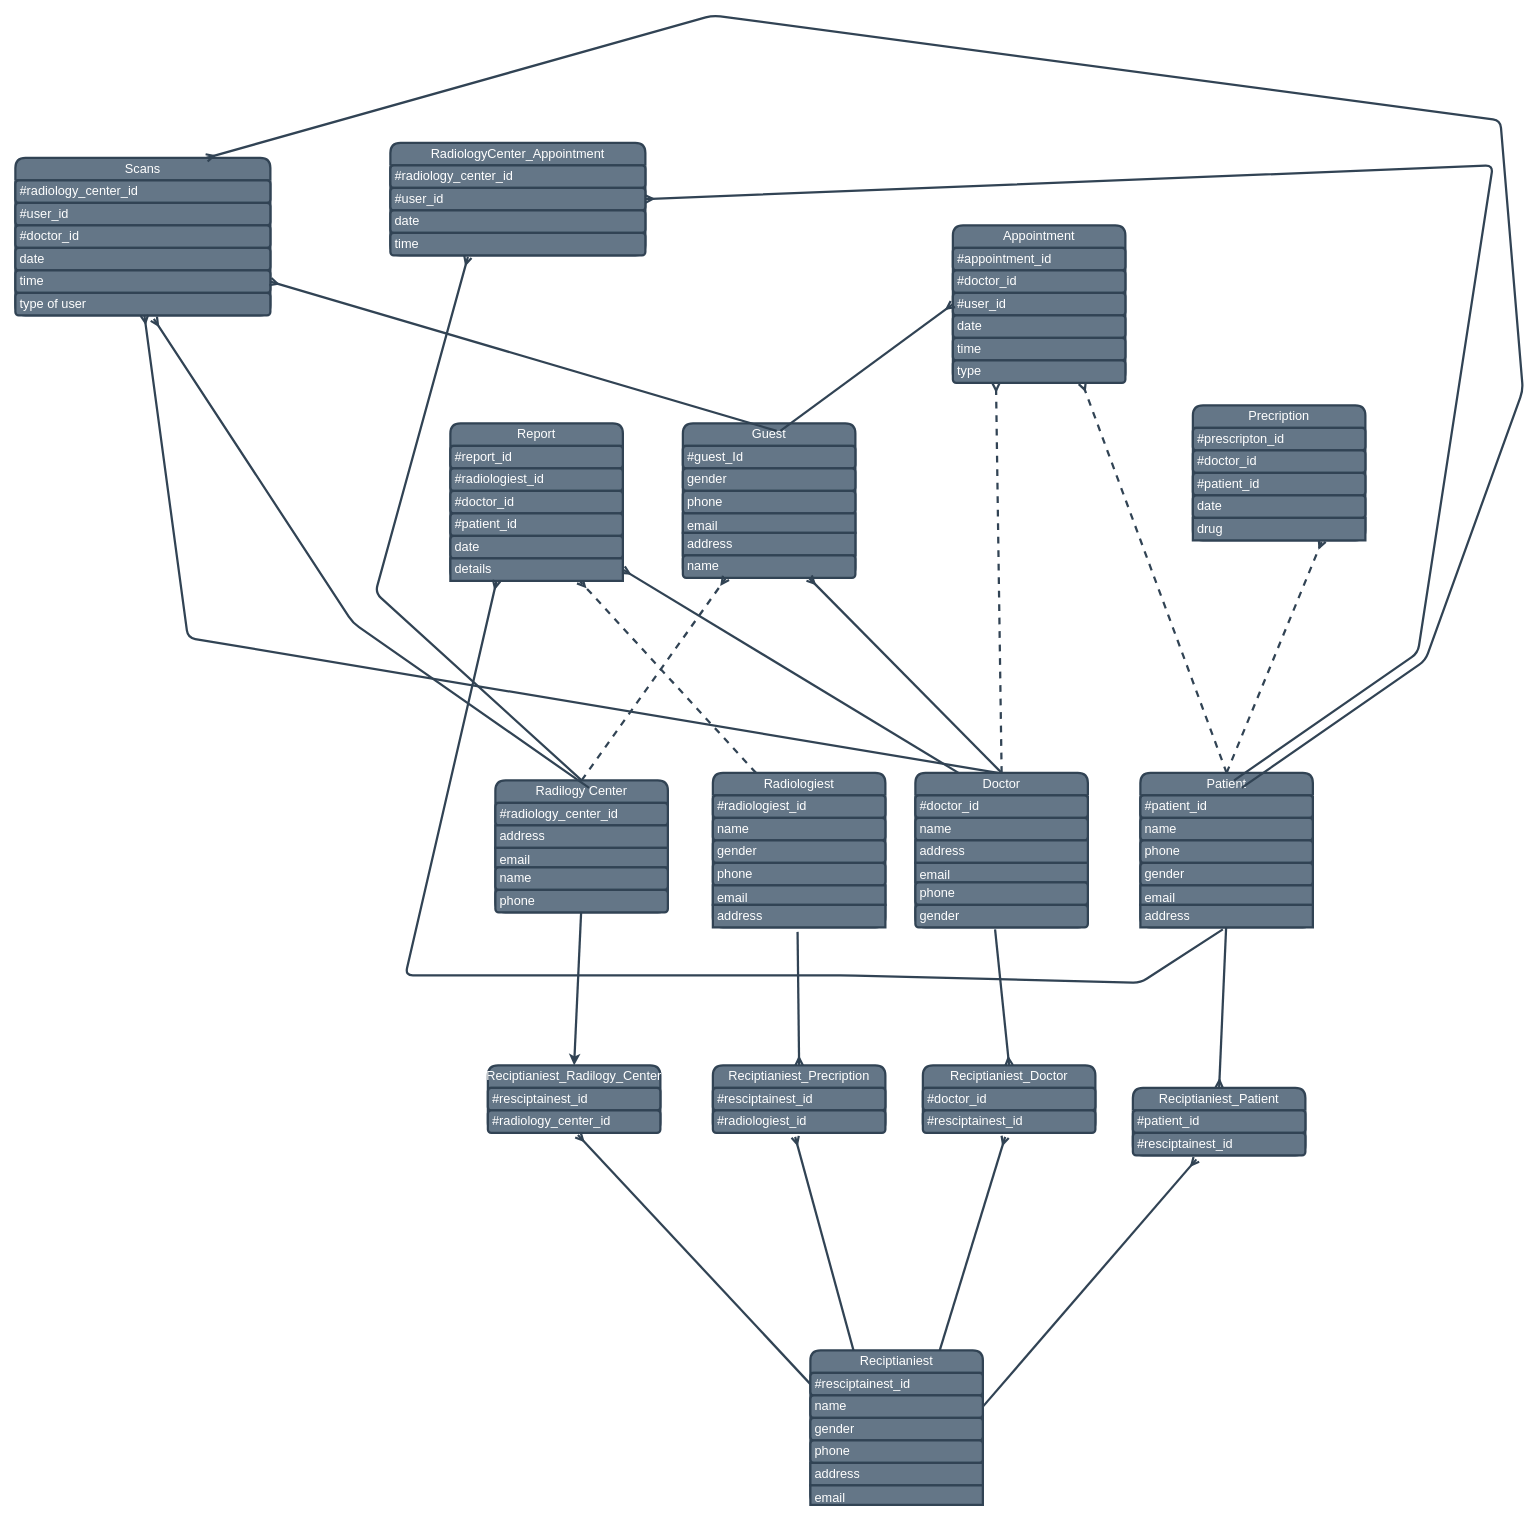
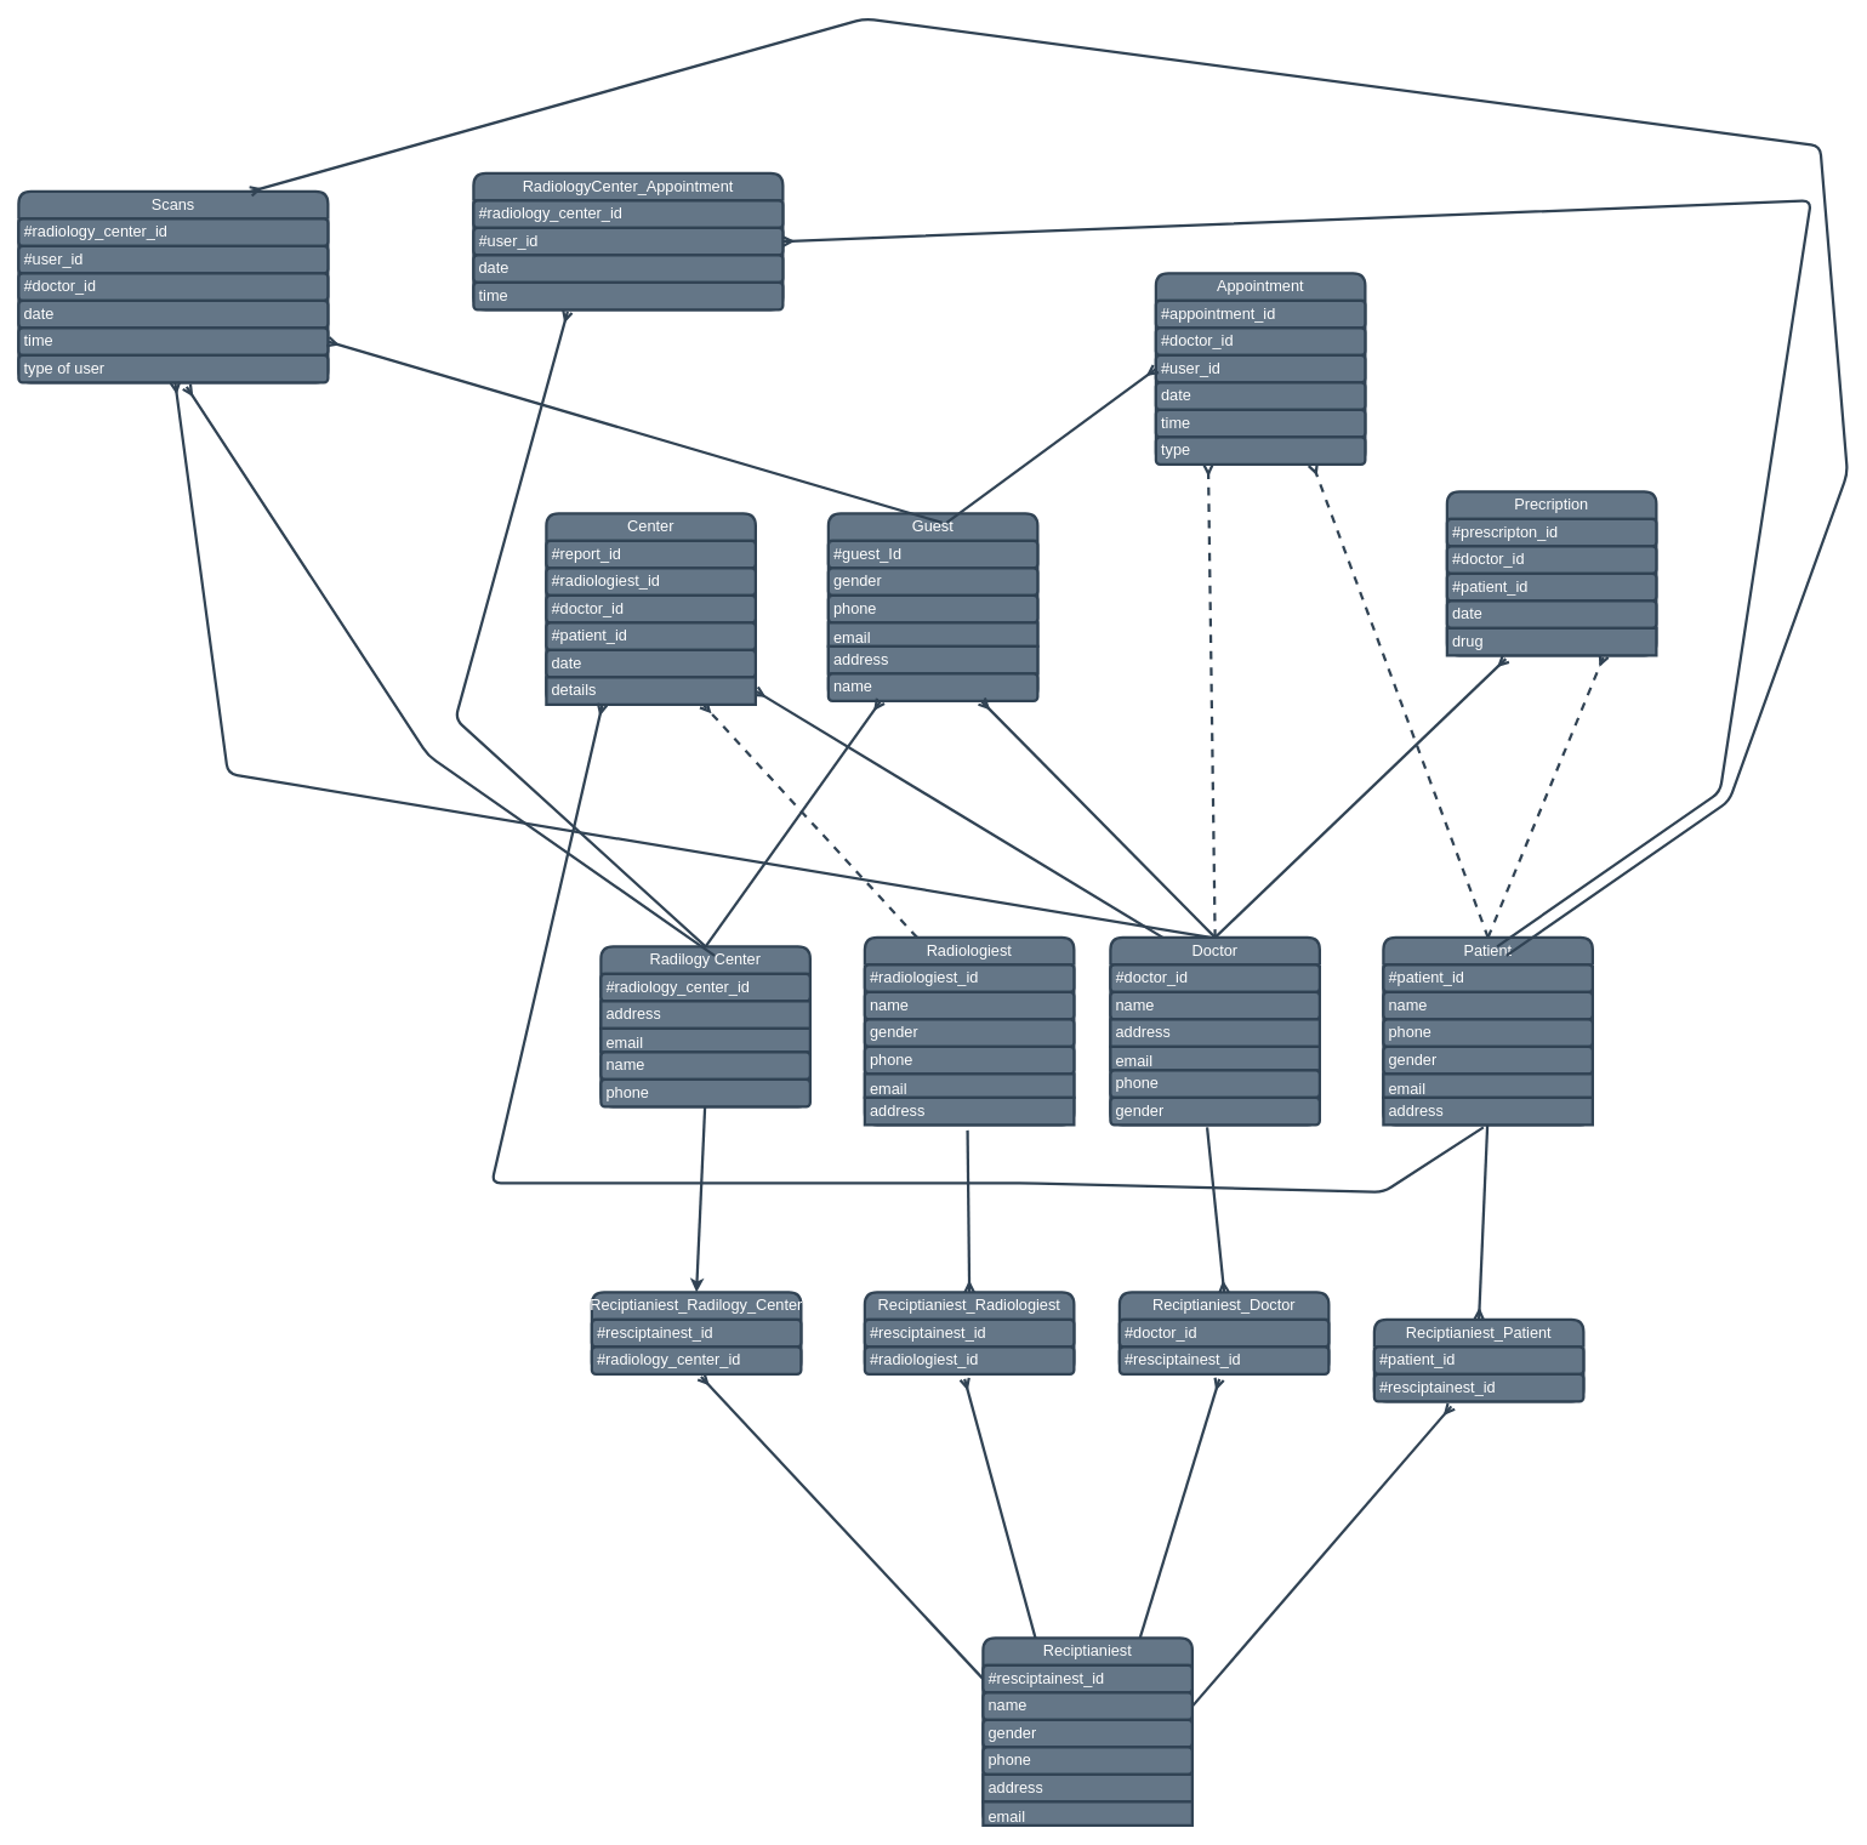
- <mxCell id="63" value="Report" style="swimlane;fontStyle=0;childLayout=stackLayout;horizontal=1;startSize=30;horizontalStack=0;resizeParent=1;resizeParentMax=0;resizeLast=0;collapsible=1;marginBottom=0;whiteSpace=wrap;html=1;rounded=1;strokeWidth=3;fontSize=17;labelBorderColor=none;fillColor=#647687;fontColor=#ffffff;strokeColor=#314354;" parent="1" vertex="1"><mxGeometry x="600" y="564" width="230" height="210" as="geometry" /></mxCell>
+ <mxCell id="63" value="Center" style="swimlane;fontStyle=0;childLayout=stackLayout;horizontal=1;startSize=30;horizontalStack=0;resizeParent=1;resizeParentMax=0;resizeLast=0;collapsible=1;marginBottom=0;whiteSpace=wrap;html=1;rounded=1;strokeWidth=3;fontSize=17;labelBorderColor=none;fillColor=#647687;fontColor=#ffffff;strokeColor=#314354;" parent="1" vertex="1"><mxGeometry x="600" y="564" width="230" height="210" as="geometry" /></mxCell>
+ <mxCell id="11" style="edgeStyle=none;html=1;exitX=0.5;exitY=0;exitDx=0;exitDy=0;entryX=0.281;entryY=1.122;entryDx=0;entryDy=0;entryPerimeter=0;rounded=1;strokeWidth=3;endArrow=ERmany;endFill=0;fontSize=17;labelBorderColor=none;fillColor=#647687;strokeColor=#314354;" parent="1" source="14" target="62" edge="1"><mxGeometry relative="1" as="geometry" /></mxCell>
- <mxCell id="90" style="edgeStyle=none;html=1;exitX=0.5;exitY=0;exitDx=0;exitDy=0;rounded=1;strokeWidth=3;endArrow=ERmany;endFill=0;fontSize=17;labelBorderColor=none;fillColor=#647687;strokeColor=#314354;entryX=0.25;entryY=1;entryDx=0;entryDy=0;dashed=1;" parent="1" source="21" target="82" edge="1"><mxGeometry relative="1" as="geometry"><mxPoint x="811.13" y="1040" as="sourcePoint" /><mxPoint x="500" y="813.66" as="targetPoint" /></mxGeometry></mxCell>
+ <mxCell id="90" style="edgeStyle=none;html=1;exitX=0.5;exitY=0;exitDx=0;exitDy=0;rounded=1;strokeWidth=3;endArrow=ERmany;endFill=0;fontSize=17;labelBorderColor=none;fillColor=#647687;strokeColor=#314354;entryX=0.25;entryY=1;entryDx=0;entryDy=0;" parent="1" source="21" target="82" edge="1"><mxGeometry relative="1" as="geometry"><mxPoint x="811.13" y="1040" as="sourcePoint" /><mxPoint x="500" y="813.66" as="targetPoint" /></mxGeometry></mxCell>
- <mxCell id="54" value="Reciptianiest_Precription" style="swimlane;fontStyle=0;childLayout=stackLayout;horizontal=1;startSize=30;horizontalStack=0;resizeParent=1;resizeParentMax=0;resizeLast=0;collapsible=1;marginBottom=0;whiteSpace=wrap;html=1;rounded=1;strokeWidth=3;fontSize=17;labelBorderColor=none;fillColor=#647687;fontColor=#ffffff;strokeColor=#314354;" parent="1" vertex="1"><mxGeometry x="950" y="1420" width="230" height="90" as="geometry" /></mxCell>
+ <mxCell id="54" value="Reciptianiest_Radiologiest" style="swimlane;fontStyle=0;childLayout=stackLayout;horizontal=1;startSize=30;horizontalStack=0;resizeParent=1;resizeParentMax=0;resizeLast=0;collapsible=1;marginBottom=0;whiteSpace=wrap;html=1;rounded=1;strokeWidth=3;fontSize=17;labelBorderColor=none;fillColor=#647687;fontColor=#ffffff;strokeColor=#314354;" parent="1" vertex="1"><mxGeometry x="950" y="1420" width="230" height="90" as="geometry" /></mxCell>
